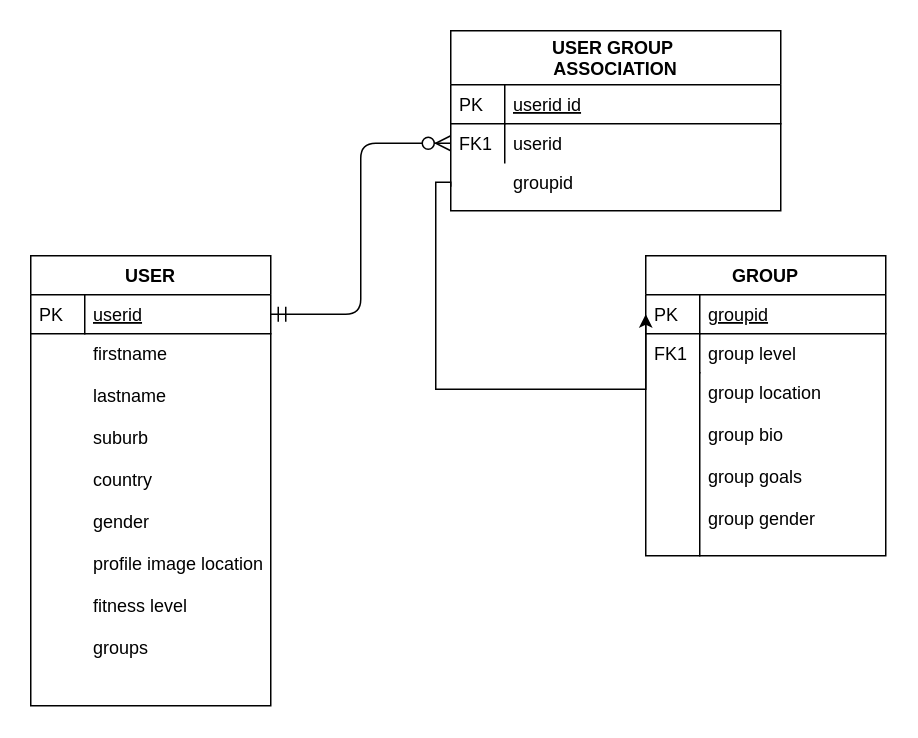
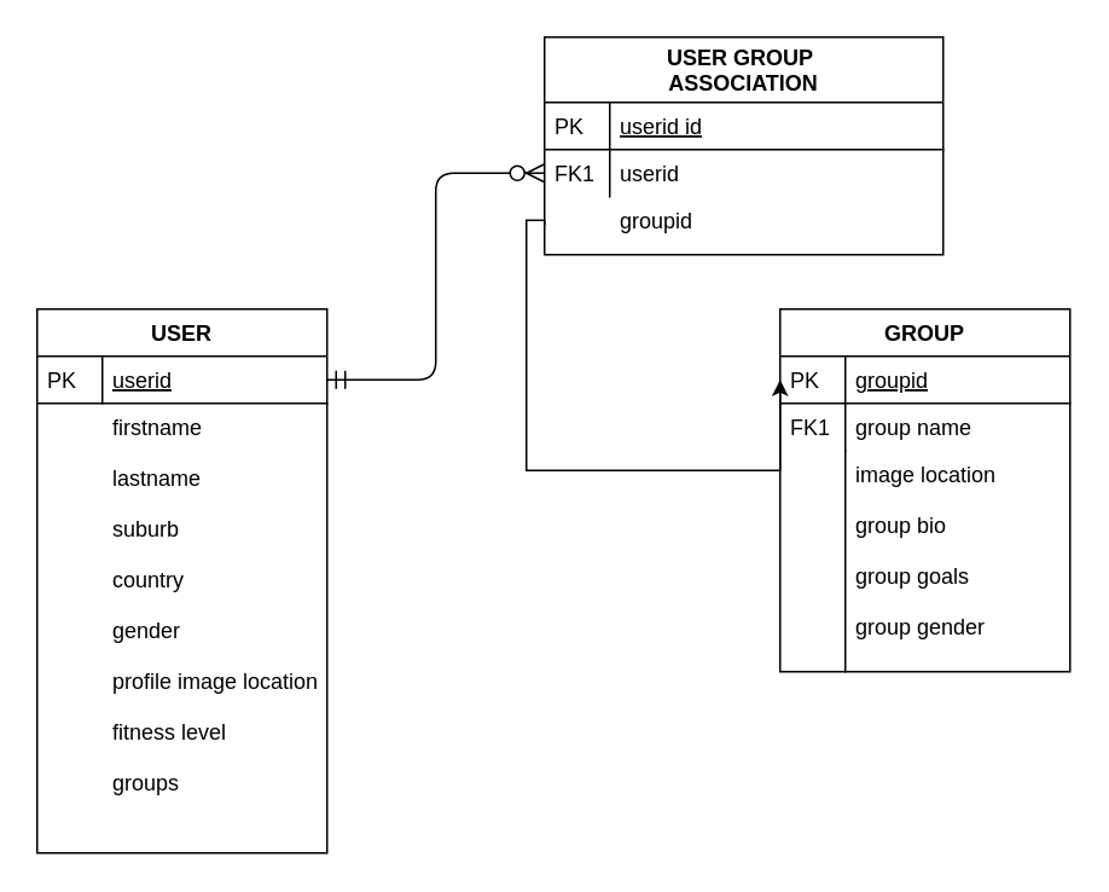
- <mxCell id="17" value="group level" parent="14" vertex="1" style="shape=partialRectangle;top=0;left=0;right=0;bottom=0;align=left;verticalAlign=top;fillColor=none;spacingLeft=40;spacingRight=4;overflow=hidden;rotatable=0;points=[[0,0.5],[1,0.5]];portConstraint=eastwest;dropTarget=0;rounded=0;shadow=0;strokeWidth=1;"><mxGeometry as="geometry" height="26" width="160" y="52" /></mxCell>
+ <mxCell id="17" value="group name" parent="14" vertex="1" style="shape=partialRectangle;top=0;left=0;right=0;bottom=0;align=left;verticalAlign=top;fillColor=none;spacingLeft=40;spacingRight=4;overflow=hidden;rotatable=0;points=[[0,0.5],[1,0.5]];portConstraint=eastwest;dropTarget=0;rounded=0;shadow=0;strokeWidth=1;"><mxGeometry as="geometry" height="26" width="160" y="52" /></mxCell>
- <mxCell id="19" value="group location&#10;&#10;group bio&#10;&#10;group goals&#10;&#10;group gender" parent="14" vertex="1" style="shape=partialRectangle;top=0;left=0;right=0;bottom=0;align=left;verticalAlign=top;fillColor=none;spacingLeft=40;spacingRight=4;overflow=hidden;rotatable=0;points=[[0,0.5],[1,0.5]];portConstraint=eastwest;dropTarget=0;rounded=0;shadow=0;strokeWidth=1;"><mxGeometry as="geometry" height="122" width="160" y="78" /></mxCell>
+ <mxCell id="19" value="image location&#10;&#10;group bio&#10;&#10;group goals&#10;&#10;group gender" parent="14" vertex="1" style="shape=partialRectangle;top=0;left=0;right=0;bottom=0;align=left;verticalAlign=top;fillColor=none;spacingLeft=40;spacingRight=4;overflow=hidden;rotatable=0;points=[[0,0.5],[1,0.5]];portConstraint=eastwest;dropTarget=0;rounded=0;shadow=0;strokeWidth=1;"><mxGeometry as="geometry" height="122" width="160" y="78" /></mxCell>
